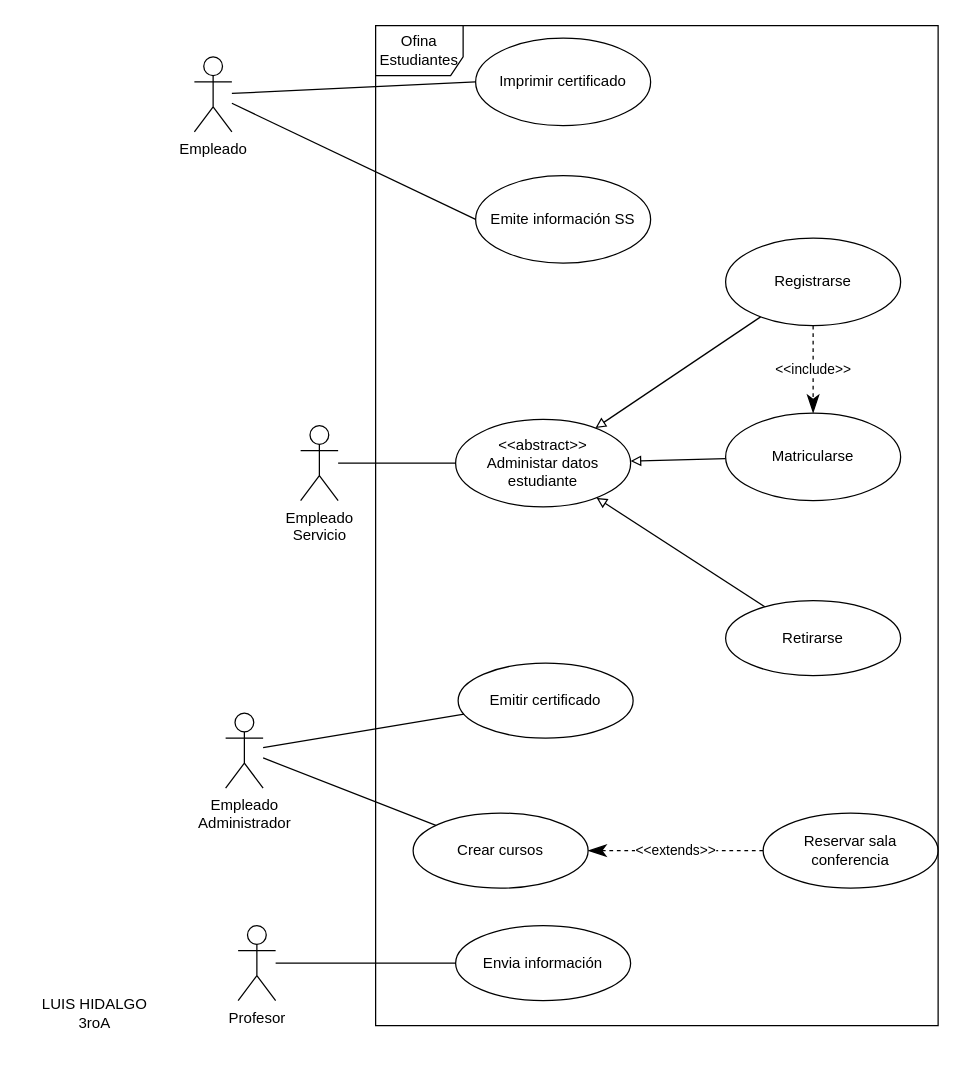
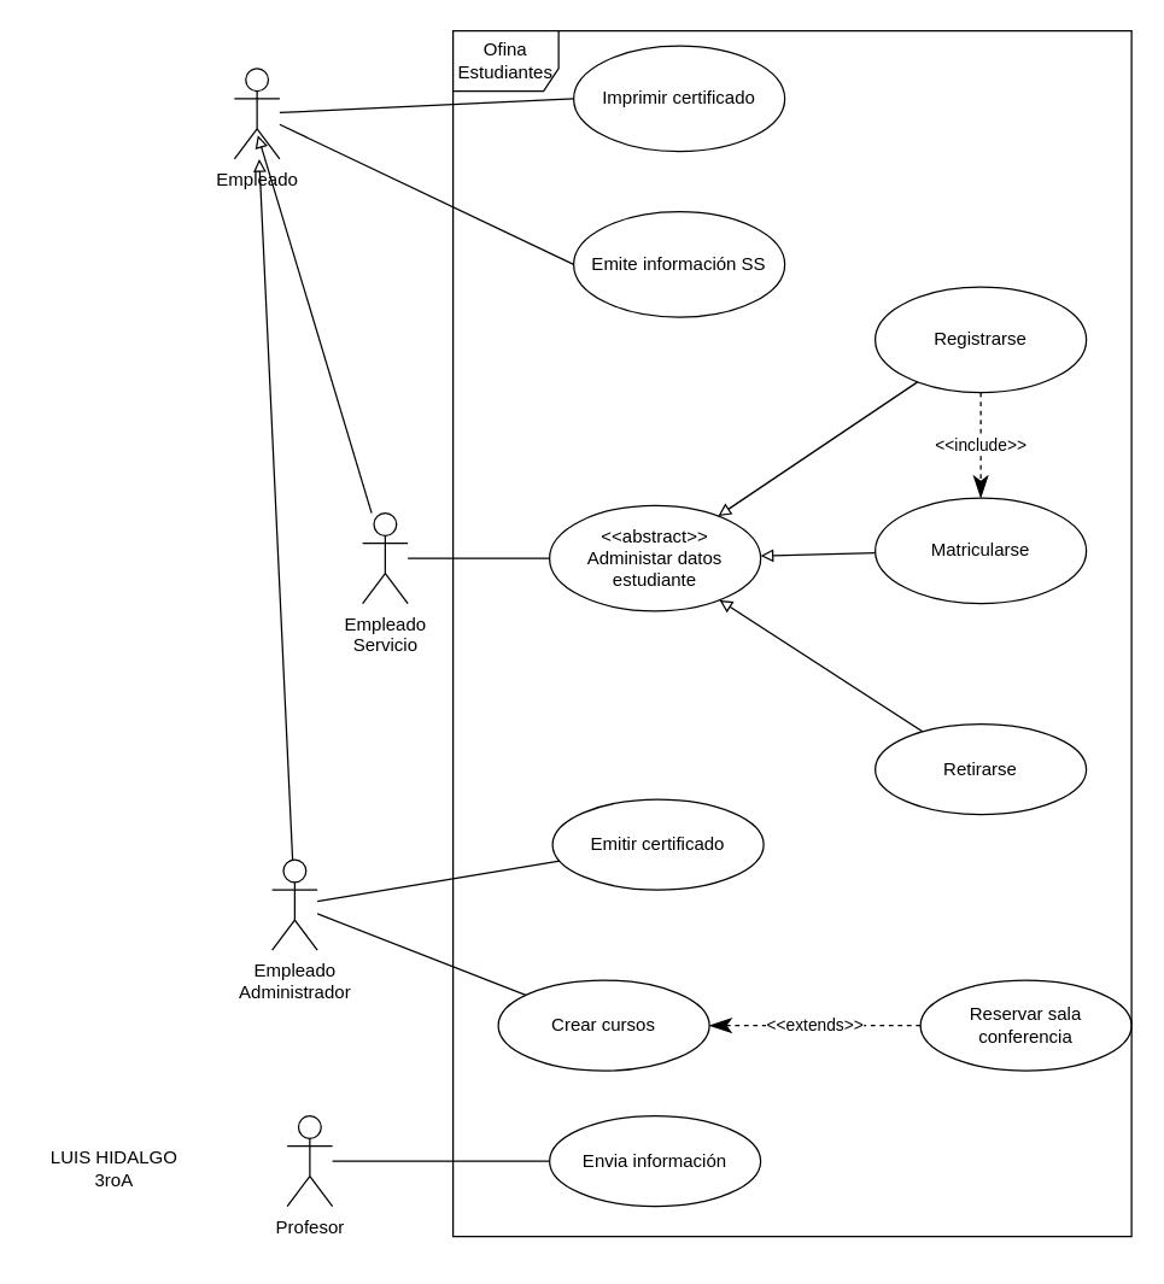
+ <mxCell id="20" style="edgeStyle=none;rounded=0;orthogonalLoop=1;jettySize=auto;html=1;entryX=0.517;entryY=0.738;entryDx=0;entryDy=0;entryPerimeter=0;endArrow=block;endFill=0;" edge="1" parent="1" source="21" target="5"><mxGeometry relative="1" as="geometry" /></mxCell>
+ <mxCell id="2" value="" style="edgeStyle=none;rounded=0;orthogonalLoop=1;jettySize=auto;html=1;endArrow=none;endFill=0;startArrow=block;startFill=0;" edge="1" parent="1" source="5" target="18"><mxGeometry relative="1" as="geometry" /></mxCell>
- <mxCell id="30" value="LUIS HIDALGO &lt;br&gt;3roA" style="text;html=1;align=center;verticalAlign=middle;resizable=0;points=[];autosize=1;strokeColor=none;fillColor=none;" vertex="1" parent="1"><mxGeometry x="20" y="790" width="110" height="40" as="geometry" /></mxCell>
+ <mxCell id="30" value="LUIS HIDALGO &lt;br&gt;3roA" style="text;html=1;align=center;verticalAlign=middle;resizable=0;points=[];autosize=1;strokeColor=none;fillColor=none;" vertex="1" parent="1"><mxGeometry x="20" y="755" width="110" height="40" as="geometry" /></mxCell>
